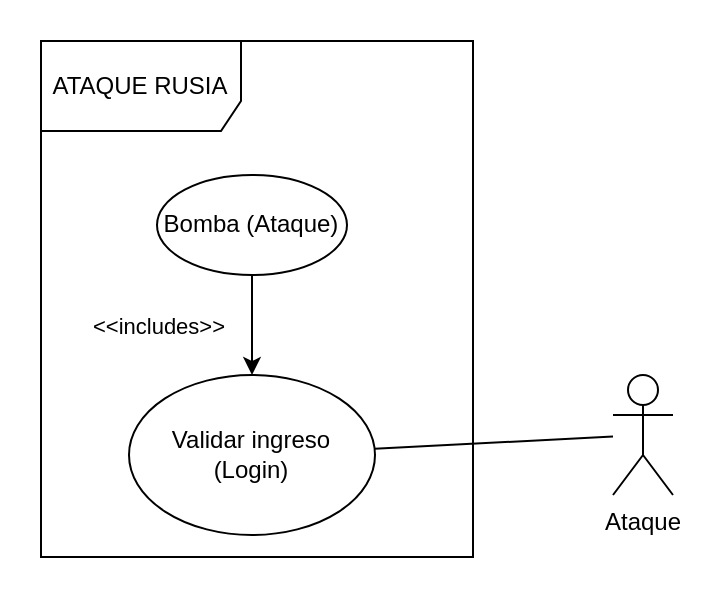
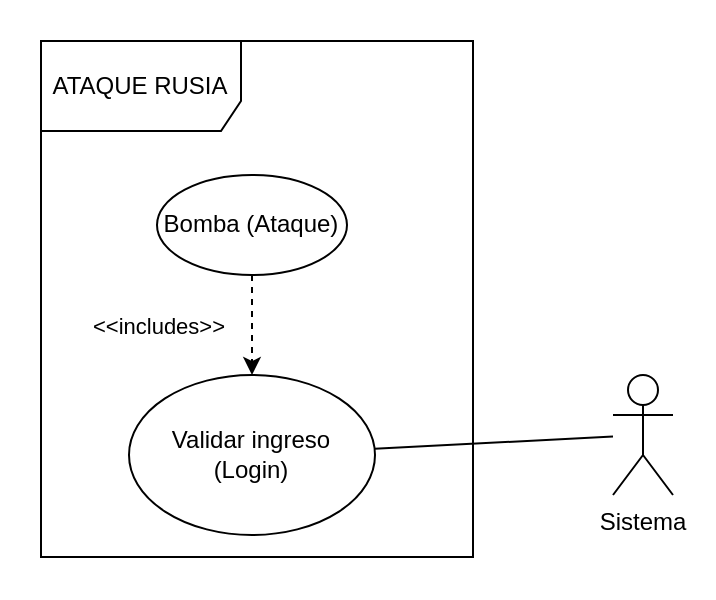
- <mxCell id="3" style="edgeStyle=none;html=1;entryX=0.5;entryY=0;entryDx=0;entryDy=0;dashed=0;" parent="1" source="5" target="8" edge="1"><mxGeometry relative="1" as="geometry" /></mxCell>
+ <mxCell id="3" style="edgeStyle=none;html=1;entryX=0.5;entryY=0;entryDx=0;entryDy=0;dashed=1;" parent="1" source="5" target="8" edge="1"><mxGeometry relative="1" as="geometry" /></mxCell>
- <mxCell id="7" value="Ataque" style="shape=umlActor;verticalLabelPosition=bottom;verticalAlign=top;html=1;" parent="1" vertex="1"><mxGeometry x="306" y="187" width="30" height="60" as="geometry" /></mxCell>
+ <mxCell id="7" value="Sistema" style="shape=umlActor;verticalLabelPosition=bottom;verticalAlign=top;html=1;" parent="1" vertex="1"><mxGeometry x="306" y="187" width="30" height="60" as="geometry" /></mxCell>
